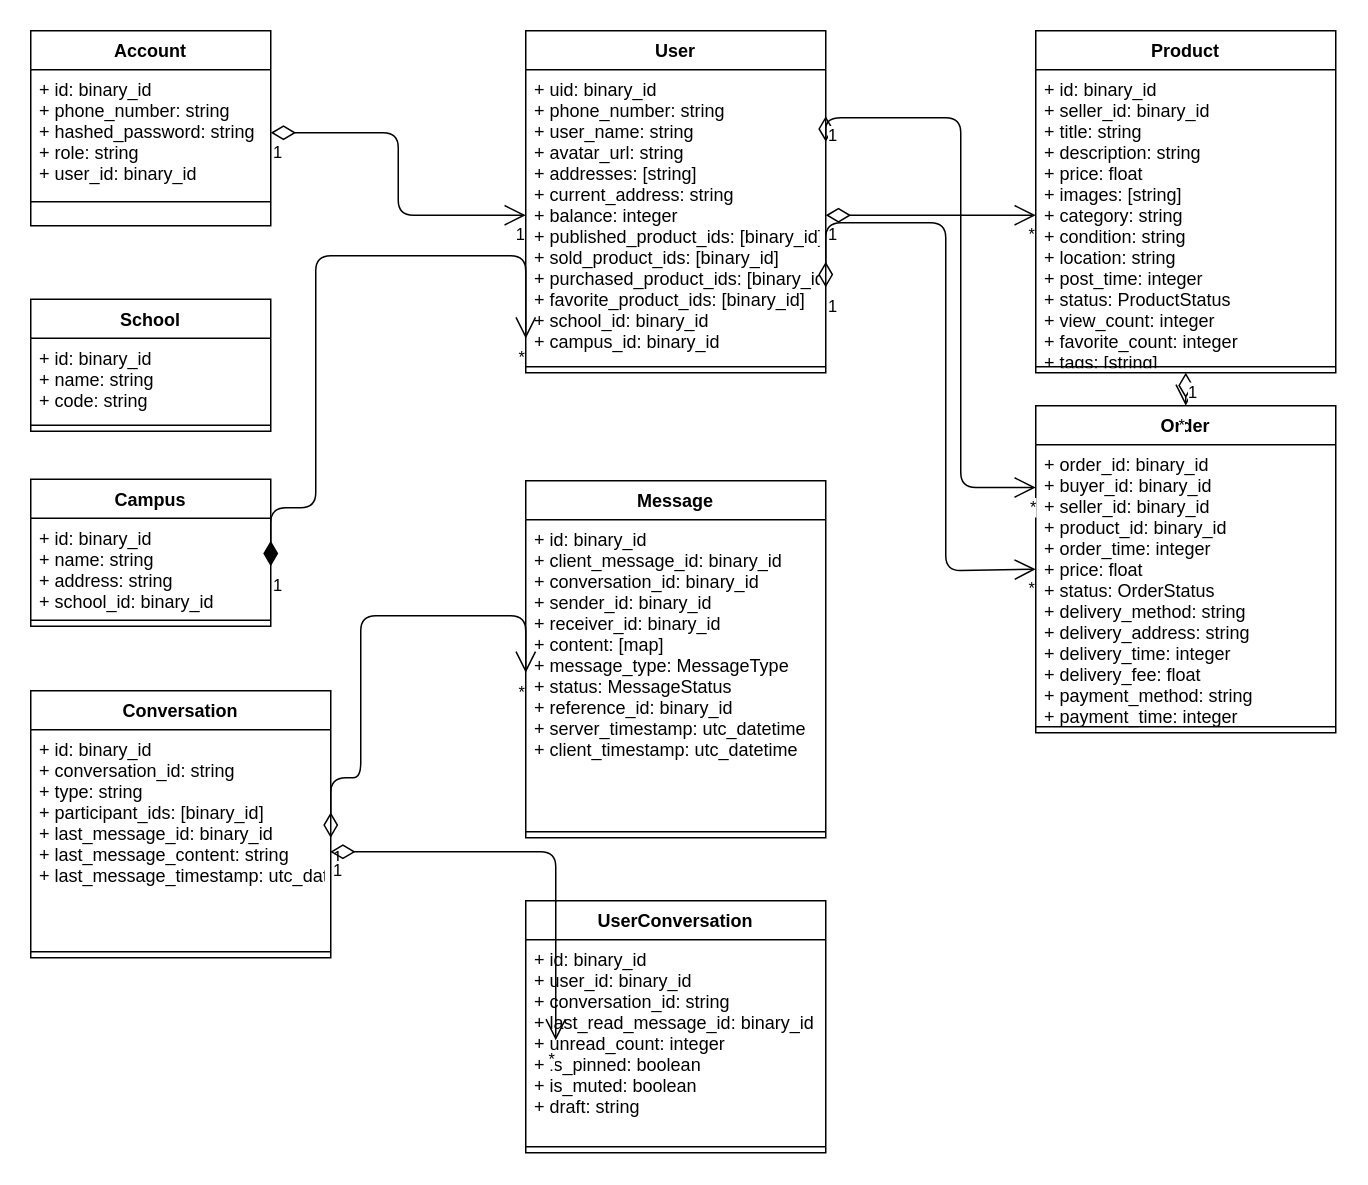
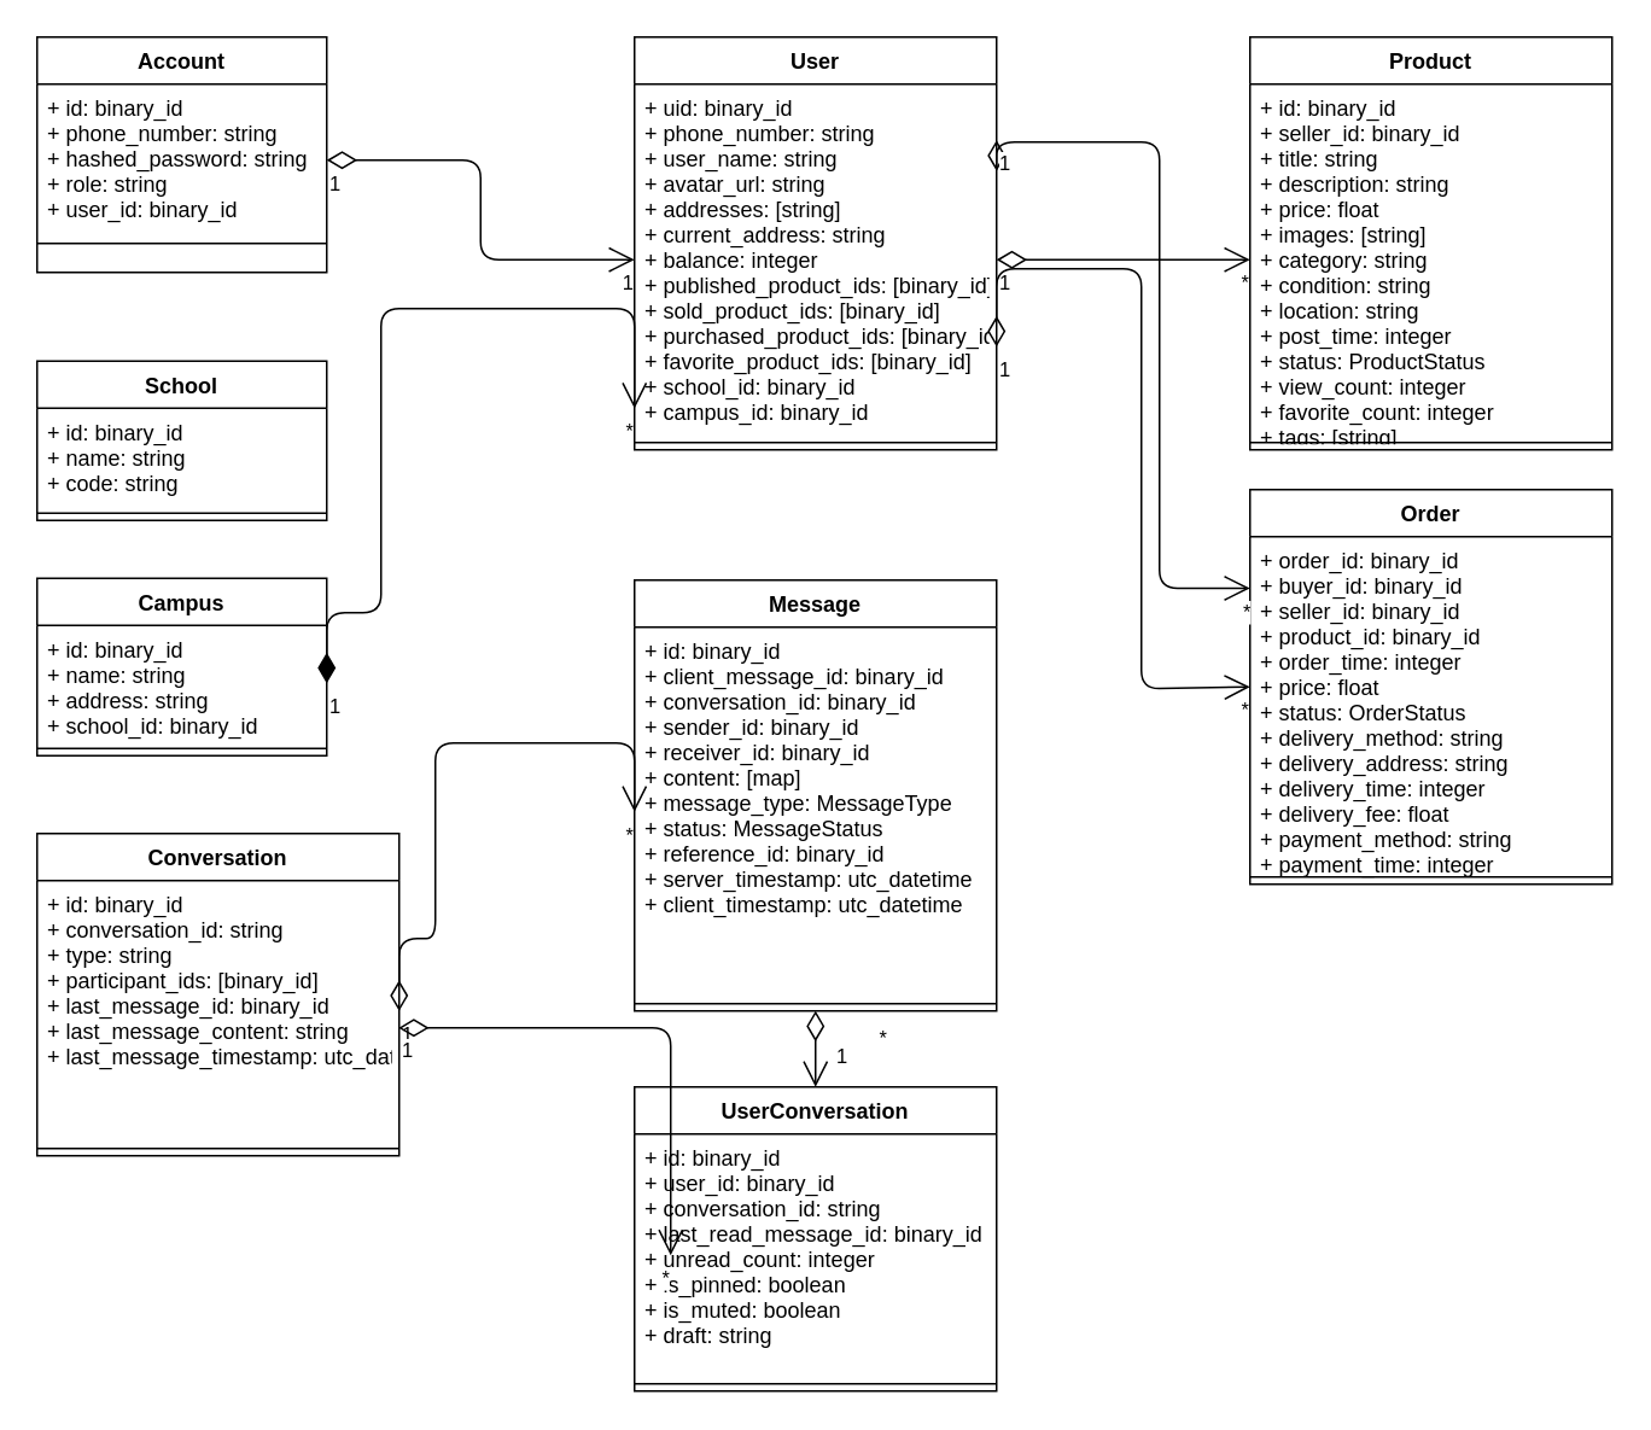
- <mxCell id="45" value="" style="endArrow=open;html=1;endSize=12;startArrow=diamondThin;startSize=14;startFill=0;edgeStyle=orthogonalEdgeStyle;exitX=0.5;exitY=1;exitDx=0;exitDy=0;entryX=0.5;entryY=0;entryDx=0;entryDy=0;" parent="1" source="15" target="18" edge="1"><mxGeometry relative="1" as="geometry"><mxPoint x="790" y="250" as="sourcePoint" /><mxPoint x="790" y="270" as="targetPoint" /></mxGeometry></mxCell>
- <mxCell id="46" value="1" style="edgeLabel;resizable=0;html=1;align=left;verticalAlign=top;" parent="45" connectable="0" vertex="1"><mxGeometry x="-1" relative="1" as="geometry" /></mxCell>
- <mxCell id="47" value="*" style="edgeLabel;resizable=0;html=1;align=right;verticalAlign=top;" parent="45" connectable="0" vertex="1"><mxGeometry x="1" relative="1" as="geometry" /></mxCell>
+ <mxCell id="54" value="" style="endArrow=open;html=1;endSize=12;startArrow=diamondThin;startSize=14;startFill=0;edgeStyle=orthogonalEdgeStyle;exitX=0.5;exitY=1;exitDx=0;exitDy=0;entryX=0.5;entryY=0;entryDx=0;entryDy=0;" parent="1" source="21" target="27" edge="1"><mxGeometry relative="1" as="geometry"><mxPoint x="450" y="580" as="sourcePoint" /><mxPoint x="450" y="600" as="targetPoint" /></mxGeometry></mxCell>
+ <mxCell id="55" value="1" style="edgeLabel;resizable=0;html=1;align=left;verticalAlign=top;" parent="54" connectable="0" vertex="1"><mxGeometry x="-1" relative="1" as="geometry"><mxPoint x="10" y="12" as="offset" /></mxGeometry></mxCell>
+ <mxCell id="56" value="*" style="edgeLabel;resizable=0;html=1;align=right;verticalAlign=top;" parent="54" connectable="0" vertex="1"><mxGeometry x="1" relative="1" as="geometry"><mxPoint x="40" y="-40" as="offset" /></mxGeometry></mxCell>
